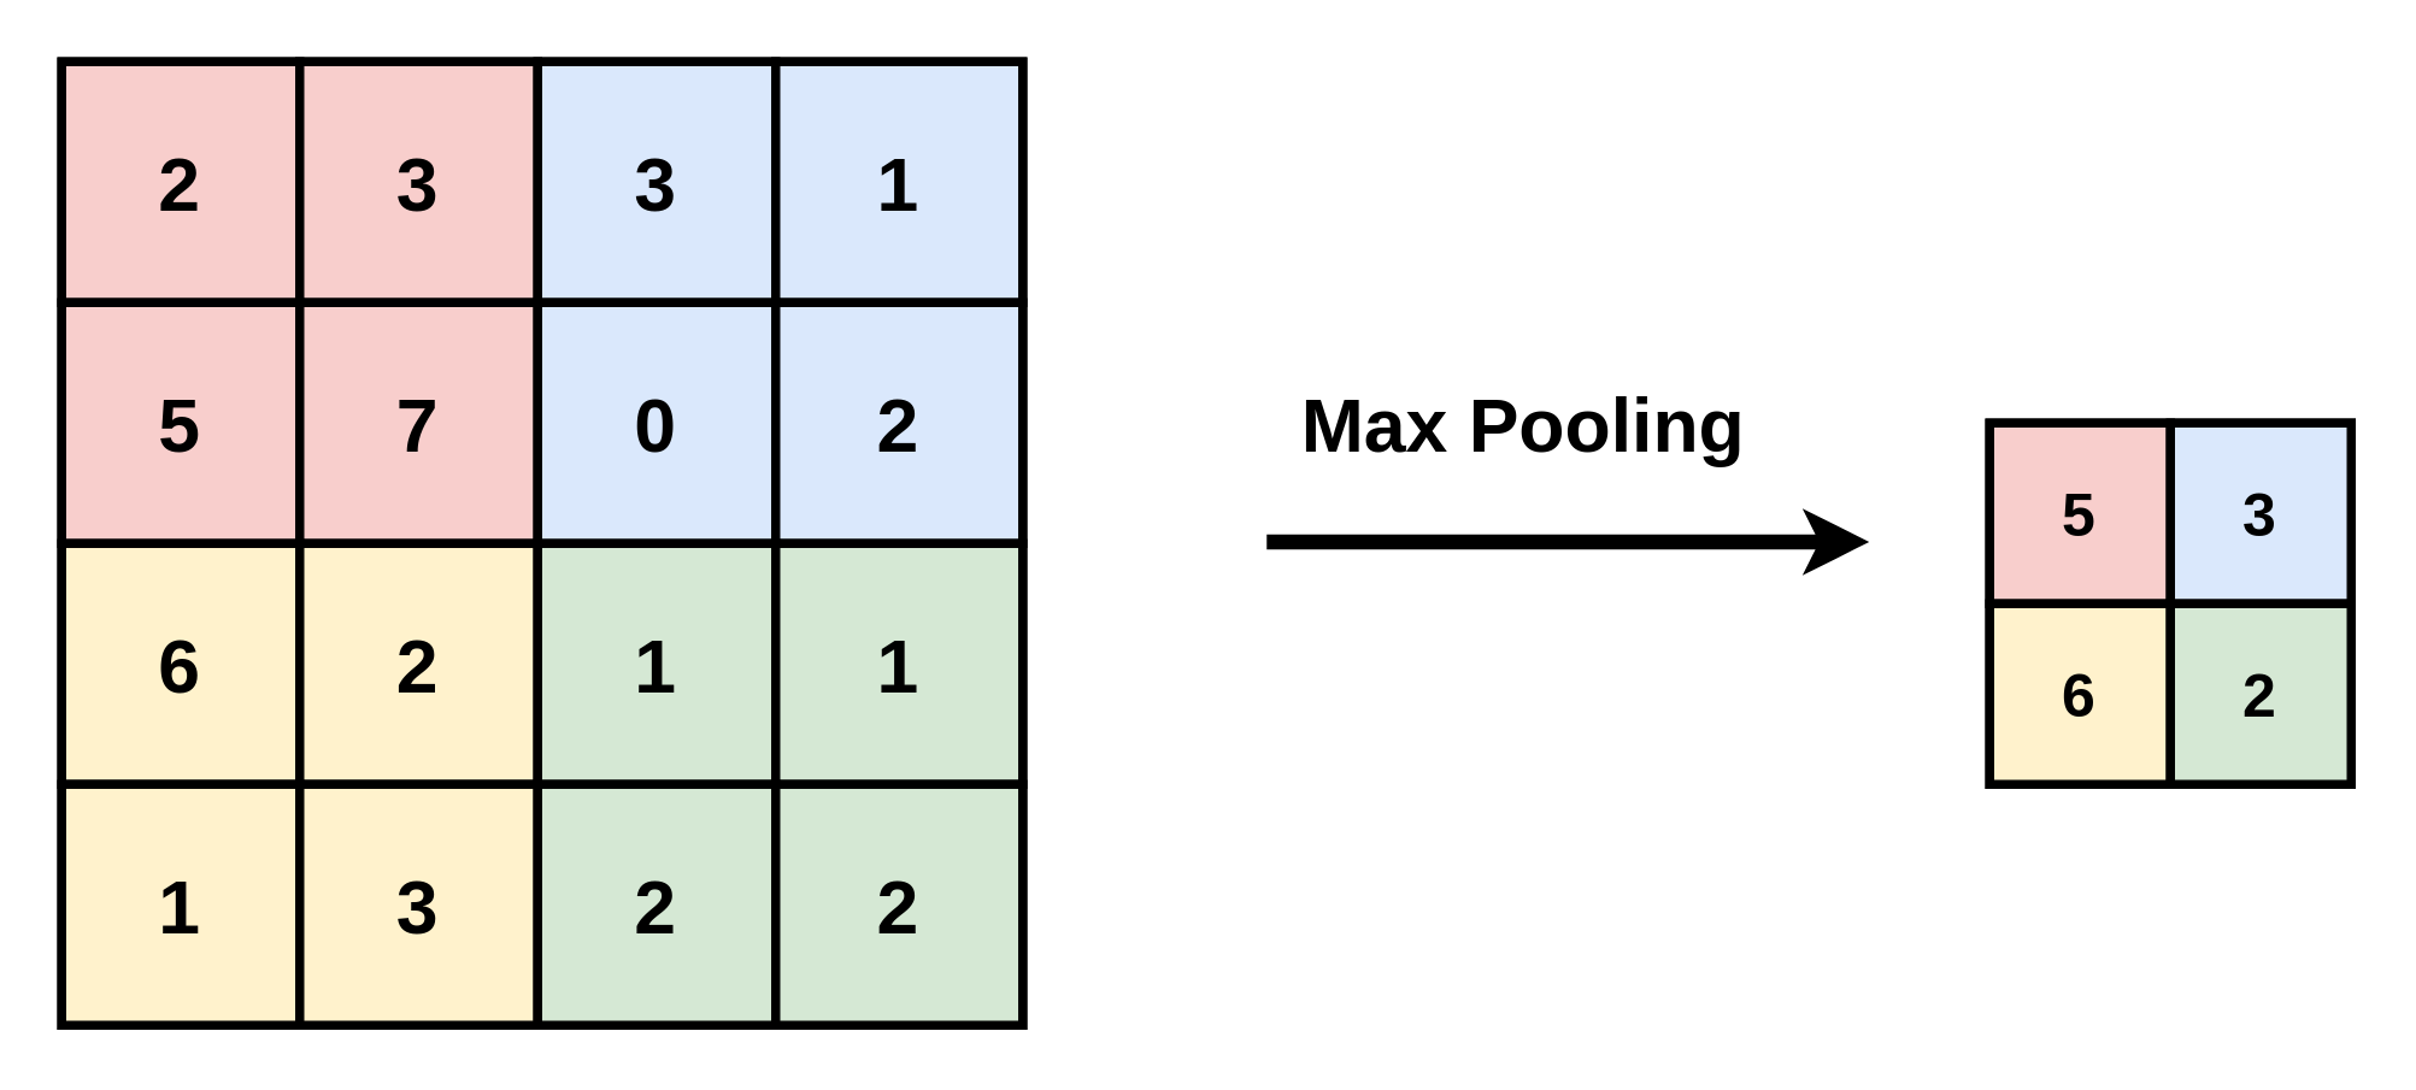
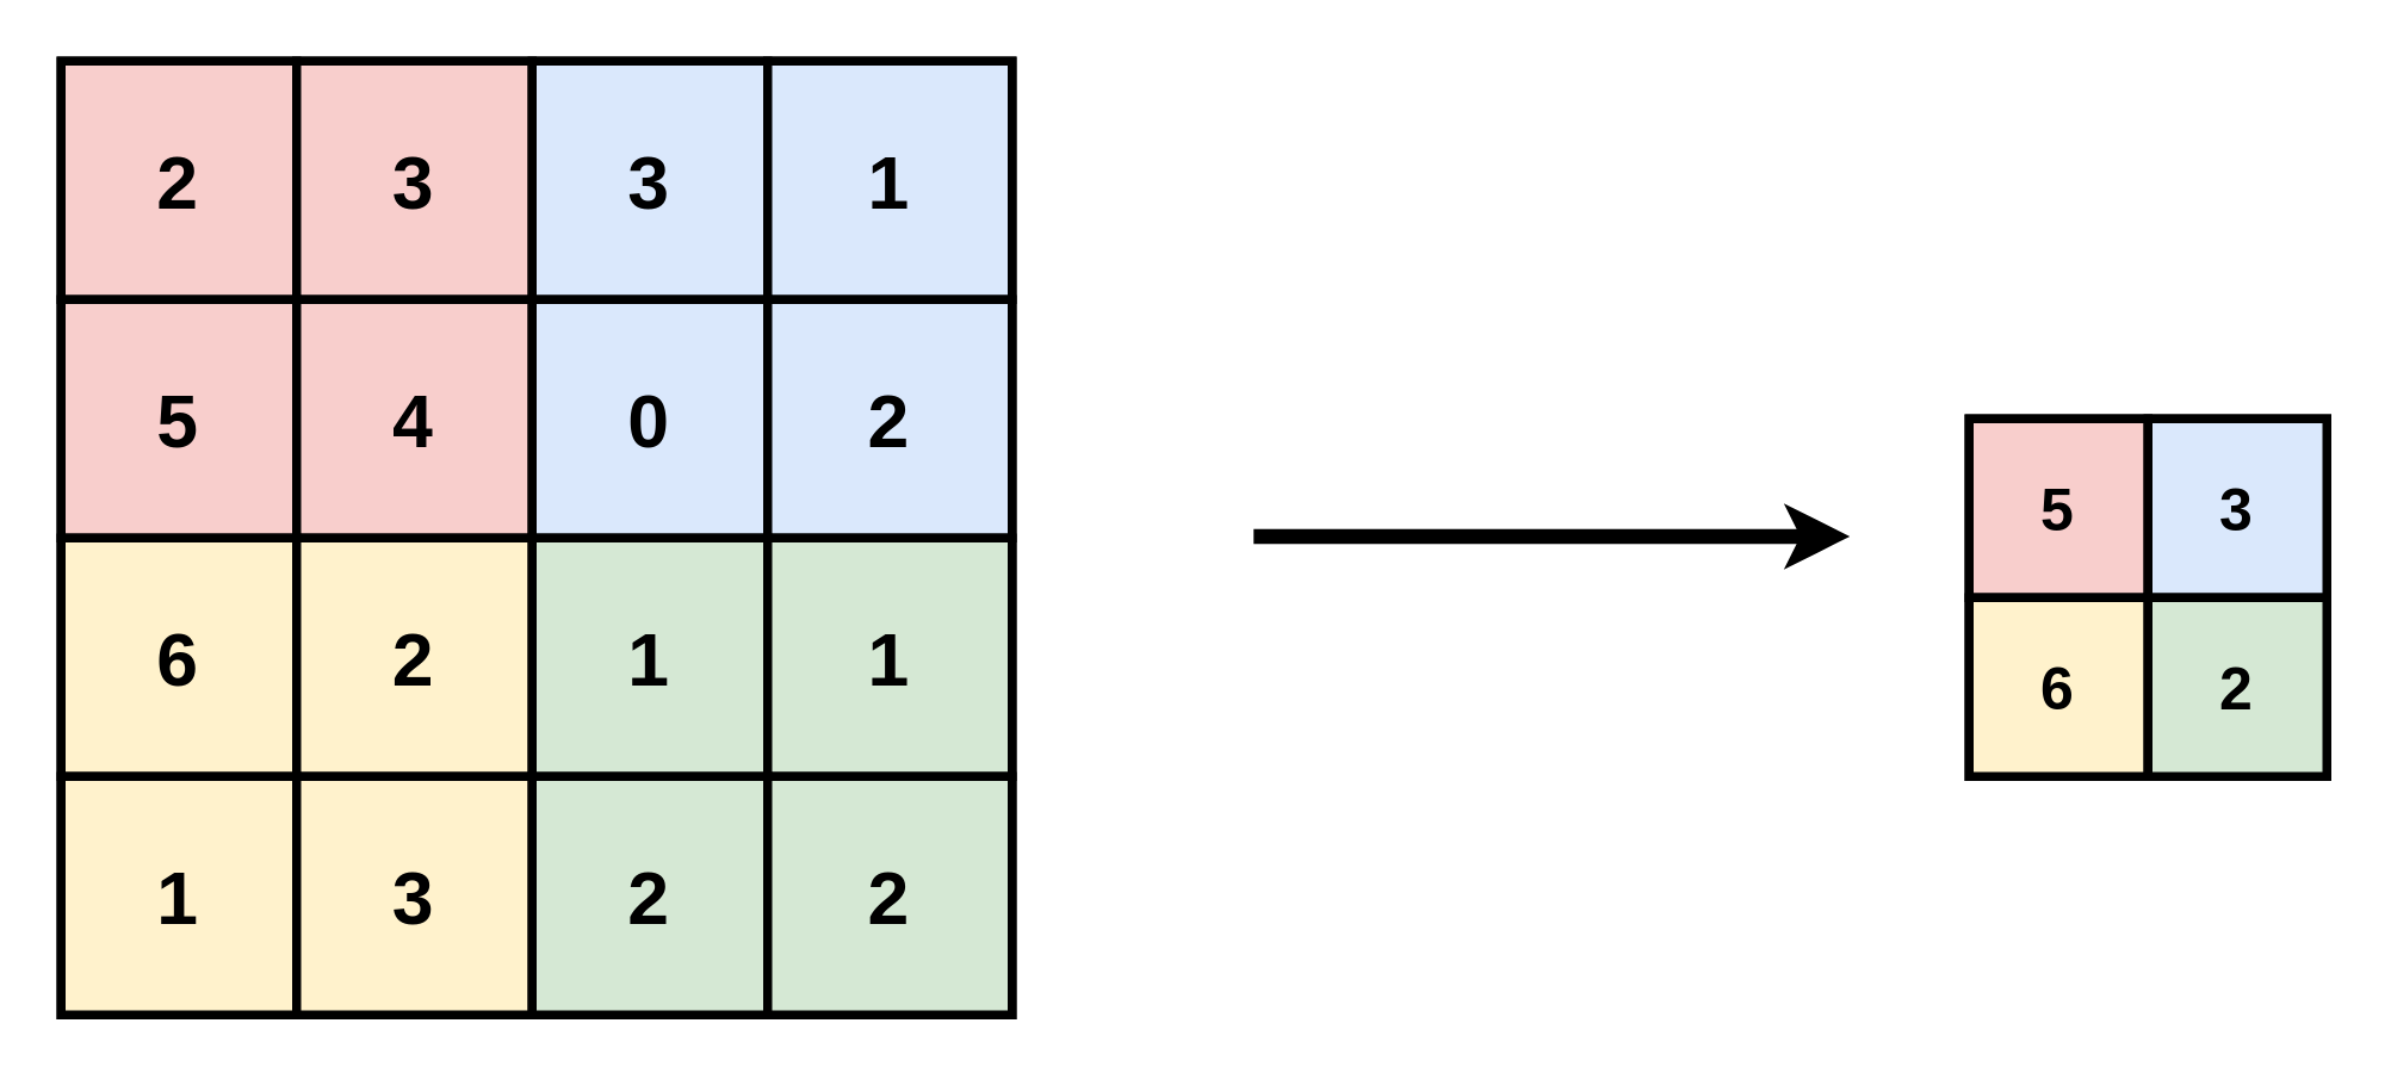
- <mxCell id="10" value="7" style="shape=partialRectangle;html=1;whiteSpace=wrap;connectable=0;fillColor=#f8cecc;top=1;left=1;bottom=1;right=1;overflow=hidden;fontStyle=1;fontSize=25;strokeColor=default;swimlaneFillColor=#000000;perimeterSpacing=3;sketch=0;strokeWidth=3;swimlaneLine=1;snapToPoint=0;fixDash=0;backgroundOutline=0;shadow=0;" vertex="1" parent="8"><mxGeometry x="79" width="79" height="80" as="geometry"><mxRectangle width="79" height="80" as="alternateBounds" /></mxGeometry></mxCell>
+ <mxCell id="10" value="4" style="shape=partialRectangle;html=1;whiteSpace=wrap;connectable=0;fillColor=#f8cecc;top=1;left=1;bottom=1;right=1;overflow=hidden;fontStyle=1;fontSize=25;strokeColor=default;swimlaneFillColor=#000000;perimeterSpacing=3;sketch=0;strokeWidth=3;swimlaneLine=1;snapToPoint=0;fixDash=0;backgroundOutline=0;shadow=0;" vertex="1" parent="8"><mxGeometry x="79" width="79" height="80" as="geometry"><mxRectangle width="79" height="80" as="alternateBounds" /></mxGeometry></mxCell>
- <mxCell id="31" value="&lt;b&gt;Max Pooling&lt;/b&gt;" style="text;html=1;align=center;verticalAlign=middle;resizable=0;points=[];autosize=1;strokeColor=none;fillColor=none;fontSize=25;" vertex="1" parent="1"><mxGeometry x="425" y="120" width="160" height="40" as="geometry" /></mxCell>
